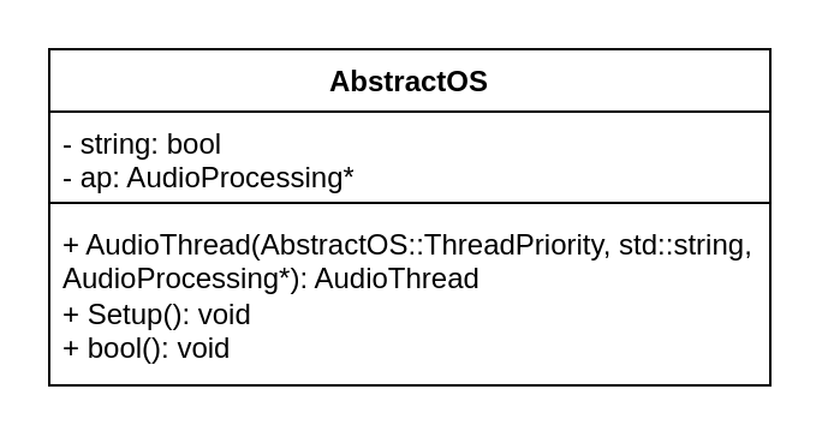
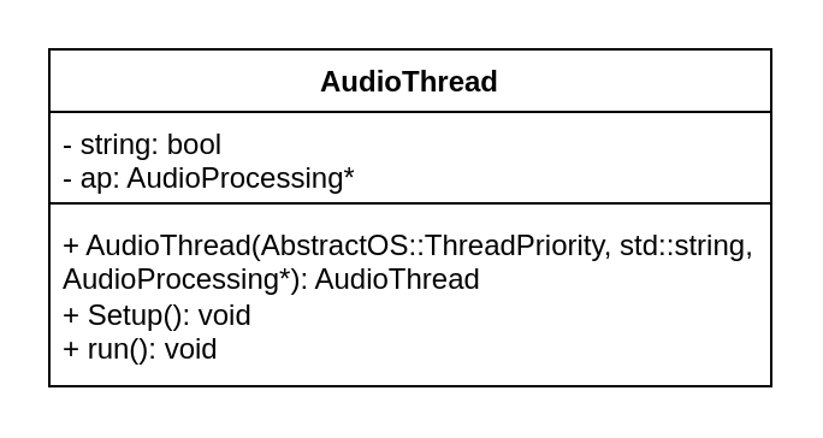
- <mxCell id="2" value="AbstractOS" style="swimlane;fontStyle=1;align=center;verticalAlign=top;childLayout=stackLayout;horizontal=1;startSize=26;horizontalStack=0;resizeParent=1;resizeParentMax=0;resizeLast=0;collapsible=1;marginBottom=0;whiteSpace=wrap;html=1;" vertex="1" parent="1"><mxGeometry x="20" y="20" width="300" height="140" as="geometry" /></mxCell>
+ <mxCell id="2" value="AudioThread" style="swimlane;fontStyle=1;align=center;verticalAlign=top;childLayout=stackLayout;horizontal=1;startSize=26;horizontalStack=0;resizeParent=1;resizeParentMax=0;resizeLast=0;collapsible=1;marginBottom=0;whiteSpace=wrap;html=1;" vertex="1" parent="1"><mxGeometry x="20" y="20" width="300" height="140" as="geometry" /></mxCell>
- <mxCell id="5" value="+ AudioThread(AbstractOS::ThreadPriority, std::string, AudioProcessing*): AudioThread&lt;br&gt;+ Setup(): void&lt;br&gt;+ bool(): void" style="text;strokeColor=none;fillColor=none;align=left;verticalAlign=top;spacingLeft=4;spacingRight=4;overflow=hidden;rotatable=0;points=[[0,0.5],[1,0.5]];portConstraint=eastwest;whiteSpace=wrap;html=1;" vertex="1" parent="2"><mxGeometry y="68" width="300" height="72" as="geometry" /></mxCell>
+ <mxCell id="5" value="+ AudioThread(AbstractOS::ThreadPriority, std::string, AudioProcessing*): AudioThread&lt;br&gt;+ Setup(): void&lt;br&gt;+ run(): void" style="text;strokeColor=none;fillColor=none;align=left;verticalAlign=top;spacingLeft=4;spacingRight=4;overflow=hidden;rotatable=0;points=[[0,0.5],[1,0.5]];portConstraint=eastwest;whiteSpace=wrap;html=1;" vertex="1" parent="2"><mxGeometry y="68" width="300" height="72" as="geometry" /></mxCell>
